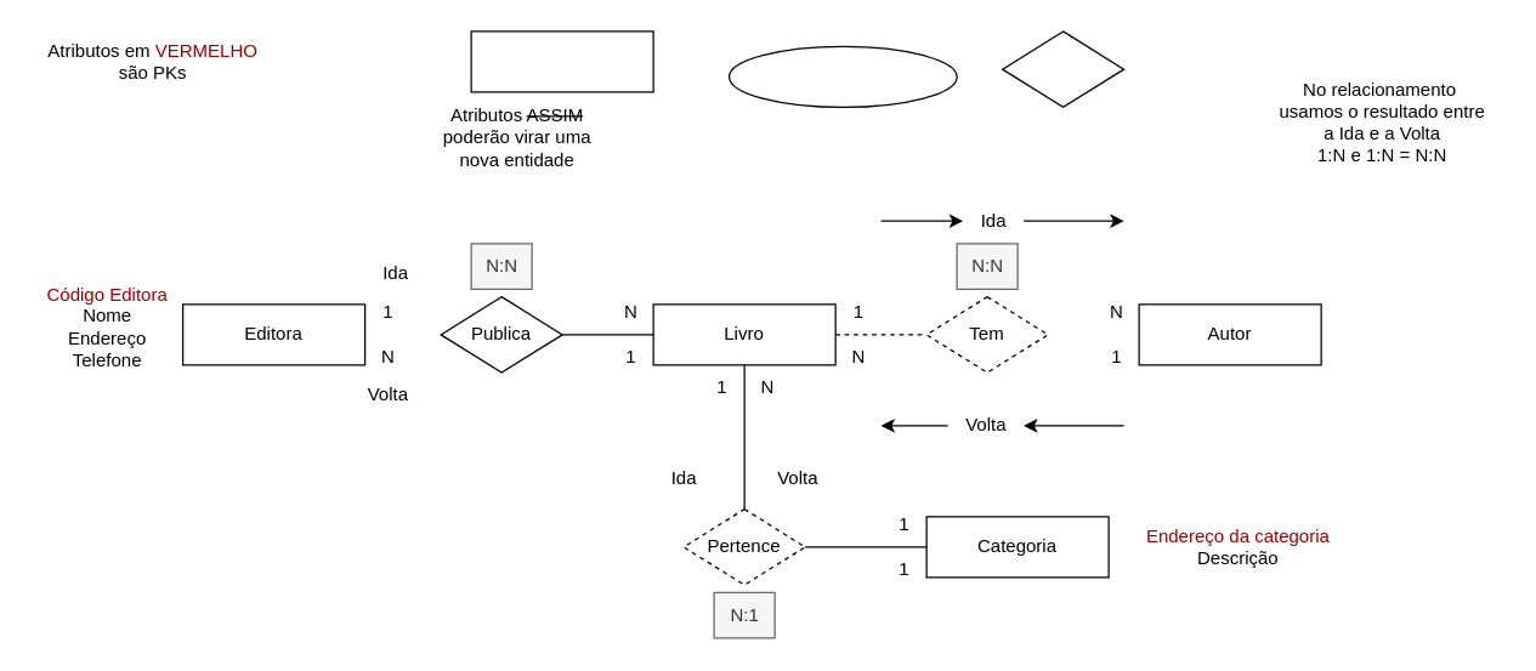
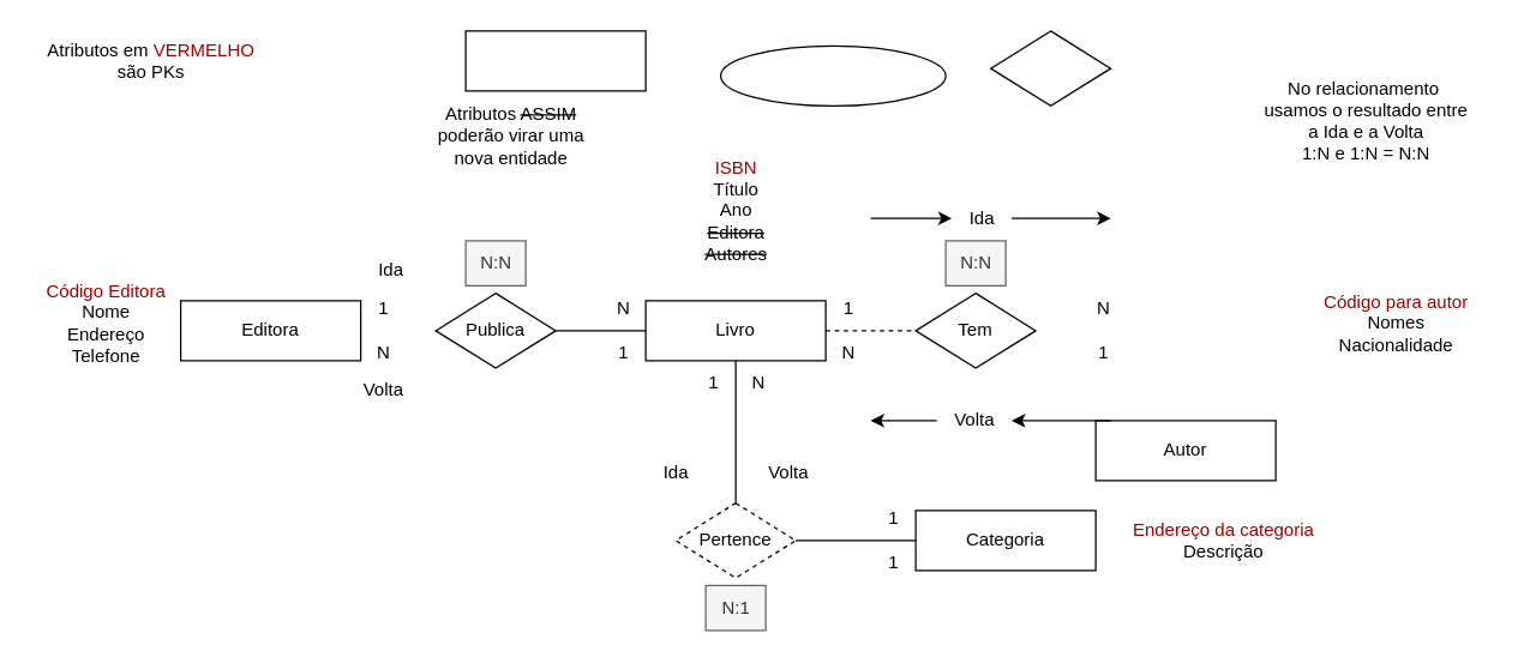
+ <mxCell id="8" value="&lt;font color=&quot;#990000&quot;&gt;ISBN&lt;br&gt;&lt;/font&gt;Título&lt;br&gt;Ano&lt;br&gt;&lt;strike&gt;Editora&lt;/strike&gt;&lt;br&gt;&lt;strike&gt;Autores&lt;/strike&gt;" style="text;html=1;align=center;verticalAlign=middle;resizable=0;points=[];autosize=1;strokeColor=none;fillColor=none;" vertex="1" parent="1"><mxGeometry x="460" y="95" width="60" height="90" as="geometry" /></mxCell>
+ <mxCell id="9" value="&lt;font color=&quot;#990000&quot;&gt;Código para autor&lt;/font&gt;&lt;br&gt;Nomes&lt;br&gt;Nacionalidade" style="text;html=1;align=center;verticalAlign=middle;resizable=0;points=[];autosize=1;strokeColor=none;fillColor=none;" vertex="1" parent="1"><mxGeometry x="870" y="185" width="120" height="60" as="geometry" /></mxCell>
- <mxCell id="11" value="Tem" style="rhombus;whiteSpace=wrap;html=1;dashed=1;" vertex="1" parent="1"><mxGeometry x="610" y="195" width="80" height="50" as="geometry" /></mxCell>
+ <mxCell id="11" value="Tem" style="rhombus;whiteSpace=wrap;html=1;" vertex="1" parent="1"><mxGeometry x="610" y="195" width="80" height="50" as="geometry" /></mxCell>
- <mxCell id="5" value="Autor" style="rounded=0;whiteSpace=wrap;html=1;" vertex="1" parent="1"><mxGeometry x="750" y="200" width="120" height="40" as="geometry" /></mxCell>
+ <mxCell id="5" value="Autor" style="rounded=0;whiteSpace=wrap;html=1;" vertex="1" parent="1"><mxGeometry x="730" y="280" width="120" height="40" as="geometry" /></mxCell>
